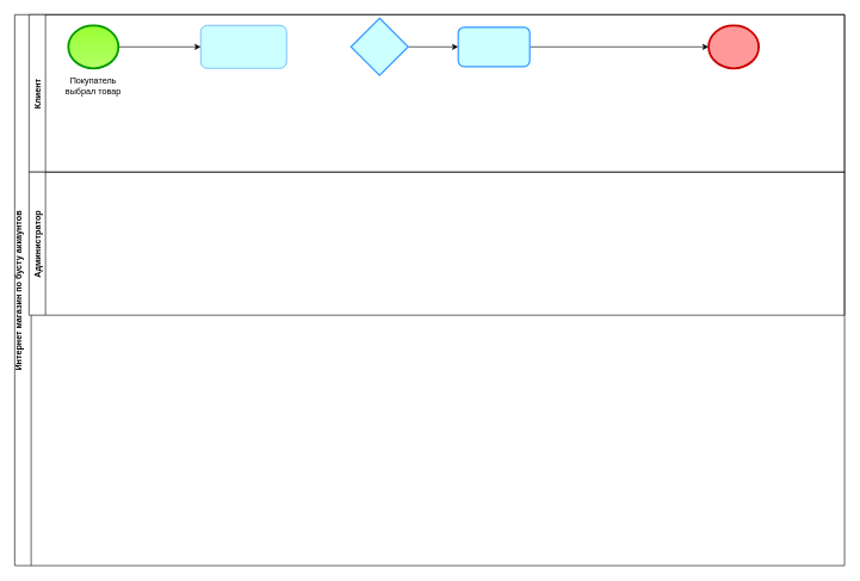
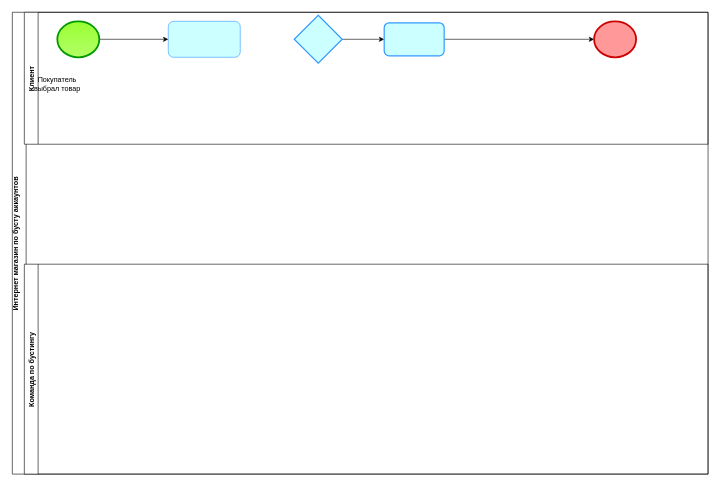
- <mxCell id="4" value="Покупатель выбрал товар" style="text;html=1;strokeColor=none;fillColor=none;align=center;verticalAlign=middle;whiteSpace=wrap;rounded=0;" vertex="1" parent="3"><mxGeometry x="45" y="85" width="90" height="30" as="geometry" /></mxCell>
+ <mxCell id="4" value="Покупатель выбрал товар" style="text;html=1;strokeColor=none;fillColor=none;align=center;verticalAlign=middle;whiteSpace=wrap;rounded=0;" vertex="1" parent="3"><mxGeometry x="10" y="105" width="90" height="30" as="geometry" /></mxCell>
- <mxCell id="13" value="Администратор" style="swimlane;horizontal=0;" vertex="1" parent="2"><mxGeometry x="20" y="220" width="1140" height="200" as="geometry" /></mxCell>
+ <mxCell id="14" value="Команда по бустингу" style="swimlane;horizontal=0;" vertex="1" parent="2"><mxGeometry x="20" y="420" width="1140" height="350" as="geometry" /></mxCell>
